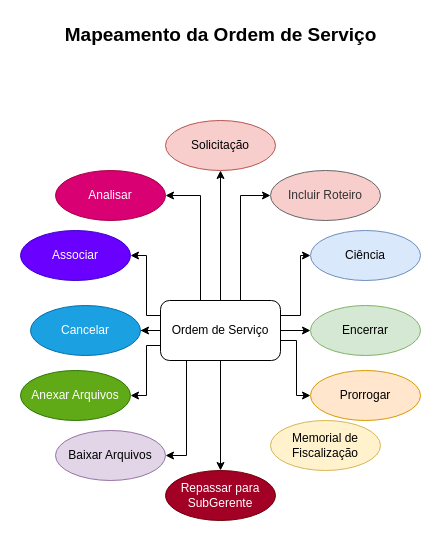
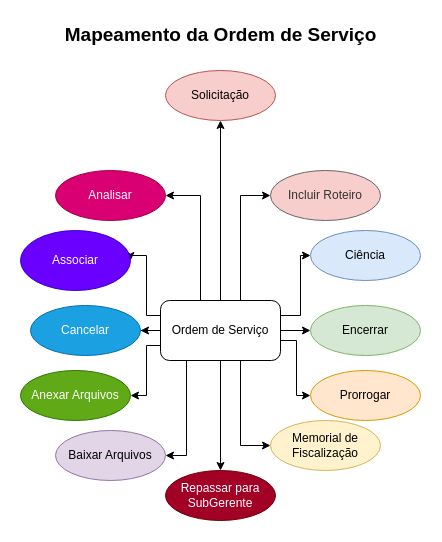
- <mxCell id="15" value="Solicitação" style="ellipse;whiteSpace=wrap;html=1;fillColor=#f8cecc;strokeColor=#b85450;" parent="1" vertex="1"><mxGeometry x="165" y="120" width="110" height="50" as="geometry" /></mxCell>
+ <mxCell id="15" value="Solicitação" style="ellipse;whiteSpace=wrap;html=1;fillColor=#f8cecc;strokeColor=#b85450;" parent="1" vertex="1"><mxGeometry x="165" y="70" width="110" height="50" as="geometry" /></mxCell>
- <mxCell id="17" value="Associar " style="ellipse;whiteSpace=wrap;html=1;fillColor=#6a00ff;fontColor=#ffffff;strokeColor=#3700CC;" parent="1" vertex="1"><mxGeometry x="20" y="230" width="110" height="50" as="geometry" /></mxCell>
+ <mxCell id="17" value="Associar " style="ellipse;whiteSpace=wrap;html=1;fillColor=#6a00ff;fontColor=#ffffff;strokeColor=#3700CC;" parent="1" vertex="1"><mxGeometry x="20" y="230" width="110" height="60" as="geometry" /></mxCell>
+ <mxCell id="11" style="edgeStyle=orthogonalEdgeStyle;rounded=0;orthogonalLoop=1;jettySize=auto;html=1;exitX=0.5;exitY=1;exitDx=0;exitDy=0;entryX=0;entryY=0.5;entryDx=0;entryDy=0;" parent="1" source="14" target="24" edge="1"><mxGeometry relative="1" as="geometry"><Array as="points"><mxPoint x="240" y="360" /><mxPoint x="240" y="445" /></Array></mxGeometry></mxCell>
